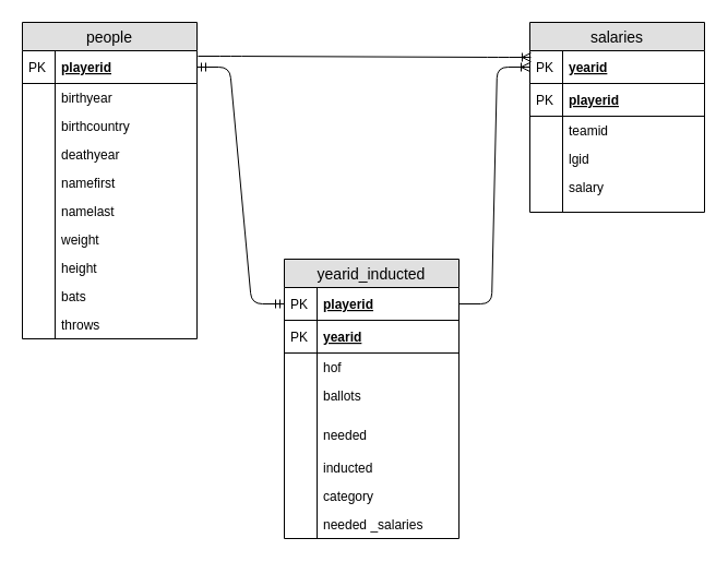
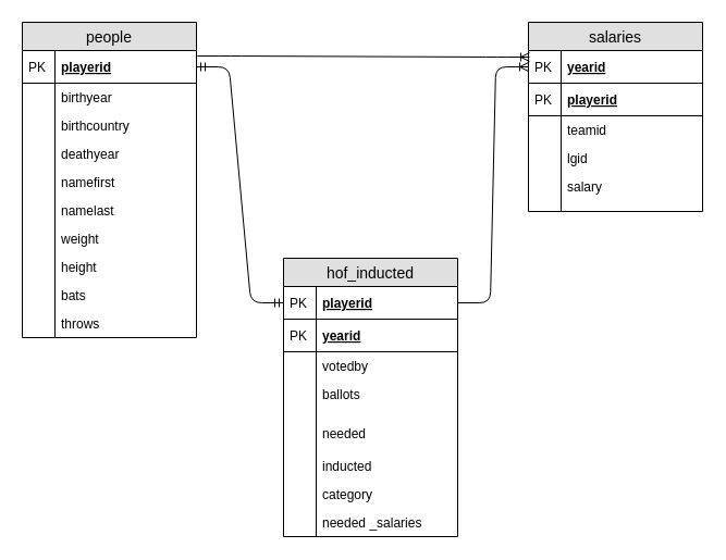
- <mxCell id="36" value="yearid_inducted" style="swimlane;fontStyle=0;childLayout=stackLayout;horizontal=1;startSize=26;fillColor=#e0e0e0;horizontalStack=0;resizeParent=1;resizeParentMax=0;resizeLast=0;collapsible=1;marginBottom=0;swimlaneFillColor=#ffffff;align=center;fontSize=14;" vertex="1" parent="1"><mxGeometry x="260" y="237" width="160" height="256" as="geometry" /></mxCell>
+ <mxCell id="36" value="hof_inducted" style="swimlane;fontStyle=0;childLayout=stackLayout;horizontal=1;startSize=26;fillColor=#e0e0e0;horizontalStack=0;resizeParent=1;resizeParentMax=0;resizeLast=0;collapsible=1;marginBottom=0;swimlaneFillColor=#ffffff;align=center;fontSize=14;" vertex="1" parent="1"><mxGeometry x="260" y="237" width="160" height="256" as="geometry" /></mxCell>
- <mxCell id="41" value="hof" style="shape=partialRectangle;top=0;left=0;right=0;bottom=0;align=left;verticalAlign=top;fillColor=none;spacingLeft=34;spacingRight=4;overflow=hidden;rotatable=0;points=[[0,0.5],[1,0.5]];portConstraint=eastwest;dropTarget=0;fontSize=12;" vertex="1" parent="36"><mxGeometry y="86" width="160" height="26" as="geometry" /></mxCell>
+ <mxCell id="41" value="votedby" style="shape=partialRectangle;top=0;left=0;right=0;bottom=0;align=left;verticalAlign=top;fillColor=none;spacingLeft=34;spacingRight=4;overflow=hidden;rotatable=0;points=[[0,0.5],[1,0.5]];portConstraint=eastwest;dropTarget=0;fontSize=12;" vertex="1" parent="36"><mxGeometry y="86" width="160" height="26" as="geometry" /></mxCell>
